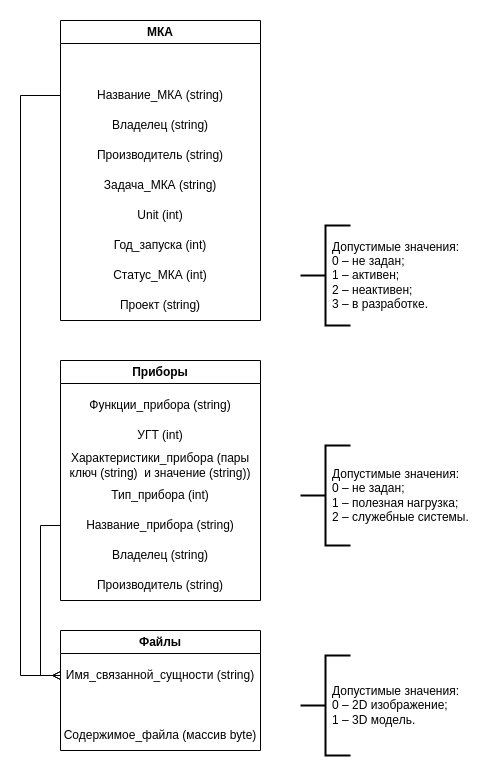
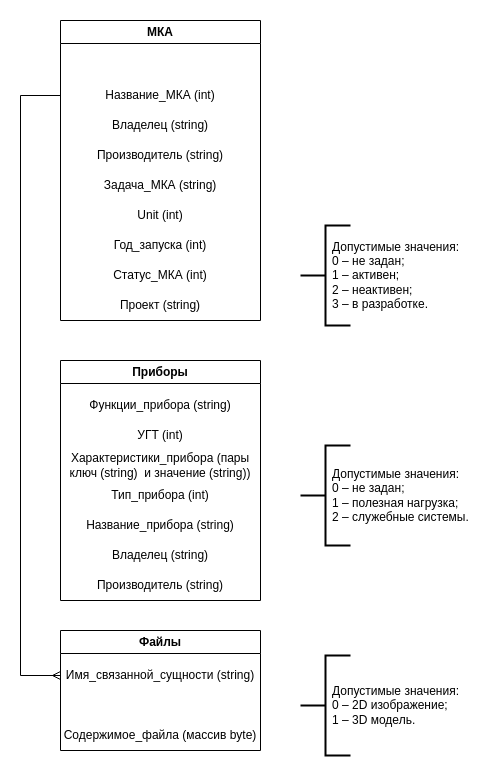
- <mxCell id="10" value="Название_МКА (string)" style="text;html=1;strokeColor=none;fillColor=none;align=center;verticalAlign=middle;whiteSpace=wrap;rounded=0;" parent="2" vertex="1"><mxGeometry y="60" width="200" height="30" as="geometry" /></mxCell>
+ <mxCell id="10" value="Название_МКА (int)" style="text;html=1;strokeColor=none;fillColor=none;align=center;verticalAlign=middle;whiteSpace=wrap;rounded=0;" parent="2" vertex="1"><mxGeometry y="60" width="200" height="30" as="geometry" /></mxCell>
- <mxCell id="23" style="edgeStyle=orthogonalEdgeStyle;rounded=0;orthogonalLoop=1;jettySize=auto;html=1;entryX=0;entryY=0.5;entryDx=0;entryDy=0;endArrow=ERmany;endFill=0;exitX=0;exitY=0.5;exitDx=0;exitDy=0;" parent="1" source="16" target="20" edge="1"><mxGeometry relative="1" as="geometry"><Array as="points"><mxPoint x="40" y="525" /><mxPoint x="40" y="675" /></Array></mxGeometry></mxCell>
